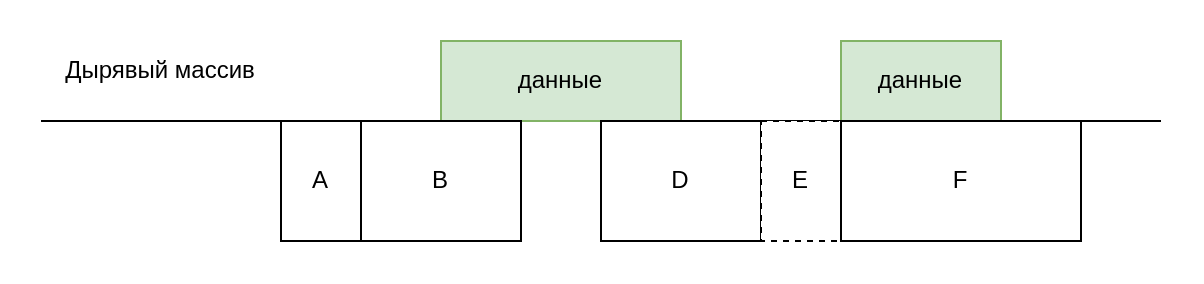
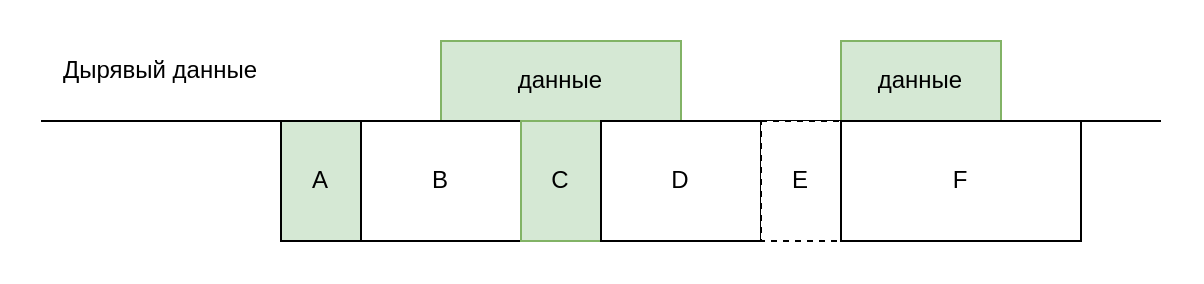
- <mxCell id="3" value="Дырявый массив" style="text;html=1;strokeColor=none;fillColor=none;align=center;verticalAlign=middle;whiteSpace=wrap;rounded=0;" vertex="1" parent="1"><mxGeometry x="20" y="20" width="120" height="30" as="geometry" /></mxCell>
+ <mxCell id="3" value="Дырявый данные" style="text;html=1;strokeColor=none;fillColor=none;align=center;verticalAlign=middle;whiteSpace=wrap;rounded=0;" vertex="1" parent="1"><mxGeometry x="20" y="20" width="120" height="30" as="geometry" /></mxCell>
- <mxCell id="6" value="A" style="rounded=0;whiteSpace=wrap;html=1;" vertex="1" parent="1"><mxGeometry x="140" y="60" width="40" height="60" as="geometry" /></mxCell>
+ <mxCell id="6" value="A" style="rounded=0;whiteSpace=wrap;html=1;fillColor=#d5e8d4;" vertex="1" parent="1"><mxGeometry x="140" y="60" width="40" height="60" as="geometry" /></mxCell>
+ <mxCell id="8" value="C" style="rounded=0;whiteSpace=wrap;html=1;fillColor=#d5e8d4;strokeColor=#82b366;" vertex="1" parent="1"><mxGeometry x="260" y="60" width="40" height="60" as="geometry" /></mxCell>
